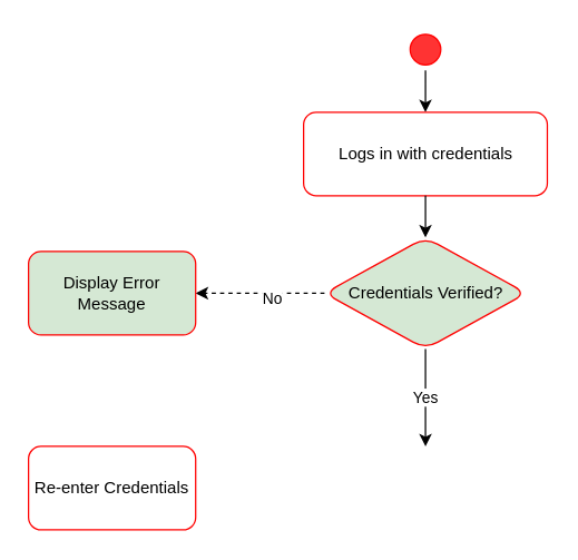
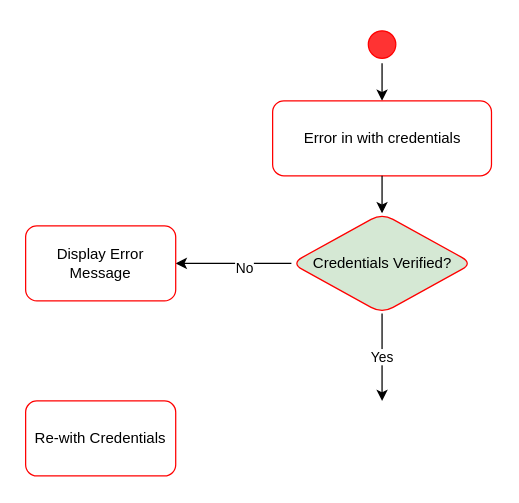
- <mxCell id="3" value="Logs in with credentials" style="rounded=1;whiteSpace=wrap;html=1;fillColor=#FFFFFF;strokeColor=#ff0000;" parent="1" vertex="1"><mxGeometry x="217.5" y="80" width="175" height="60" as="geometry" /></mxCell>
+ <mxCell id="3" value="Error in with credentials" style="rounded=1;whiteSpace=wrap;html=1;fillColor=#FFFFFF;strokeColor=#ff0000;" parent="1" vertex="1"><mxGeometry x="217.5" y="80" width="175" height="60" as="geometry" /></mxCell>
- <mxCell id="8" value="Display Error Message" style="whiteSpace=wrap;html=1;fillColor=#d5e8d4;strokeColor=#ff0000;rounded=1;" parent="1" vertex="1"><mxGeometry x="20" y="180" width="120" height="60" as="geometry" /></mxCell>
+ <mxCell id="8" value="Display Error Message" style="whiteSpace=wrap;html=1;fillColor=#FFFFFF;strokeColor=#ff0000;rounded=1;" parent="1" vertex="1"><mxGeometry x="20" y="180" width="120" height="60" as="geometry" /></mxCell>
- <mxCell id="4" style="edgeStyle=orthogonalEdgeStyle;rounded=0;orthogonalLoop=1;jettySize=auto;html=1;exitX=0;exitY=0.5;exitDx=0;exitDy=0;entryX=1;entryY=0.5;entryDx=0;entryDy=0;dashed=1;" parent="1" source="7" target="8" edge="1"><mxGeometry relative="1" as="geometry" /></mxCell>
+ <mxCell id="4" style="edgeStyle=orthogonalEdgeStyle;rounded=0;orthogonalLoop=1;jettySize=auto;html=1;exitX=0;exitY=0.5;exitDx=0;exitDy=0;entryX=1;entryY=0.5;entryDx=0;entryDy=0;" parent="1" source="7" target="8" edge="1"><mxGeometry relative="1" as="geometry" /></mxCell>
- <mxCell id="9" value="Re-enter Credentials" style="whiteSpace=wrap;html=1;fillColor=#FFFFFF;strokeColor=#ff0000;rounded=1;" parent="1" vertex="1"><mxGeometry x="20" y="320" width="120" height="60" as="geometry" /></mxCell>
+ <mxCell id="9" value="Re-with Credentials" style="whiteSpace=wrap;html=1;fillColor=#FFFFFF;strokeColor=#ff0000;rounded=1;" parent="1" vertex="1"><mxGeometry x="20" y="320" width="120" height="60" as="geometry" /></mxCell>
